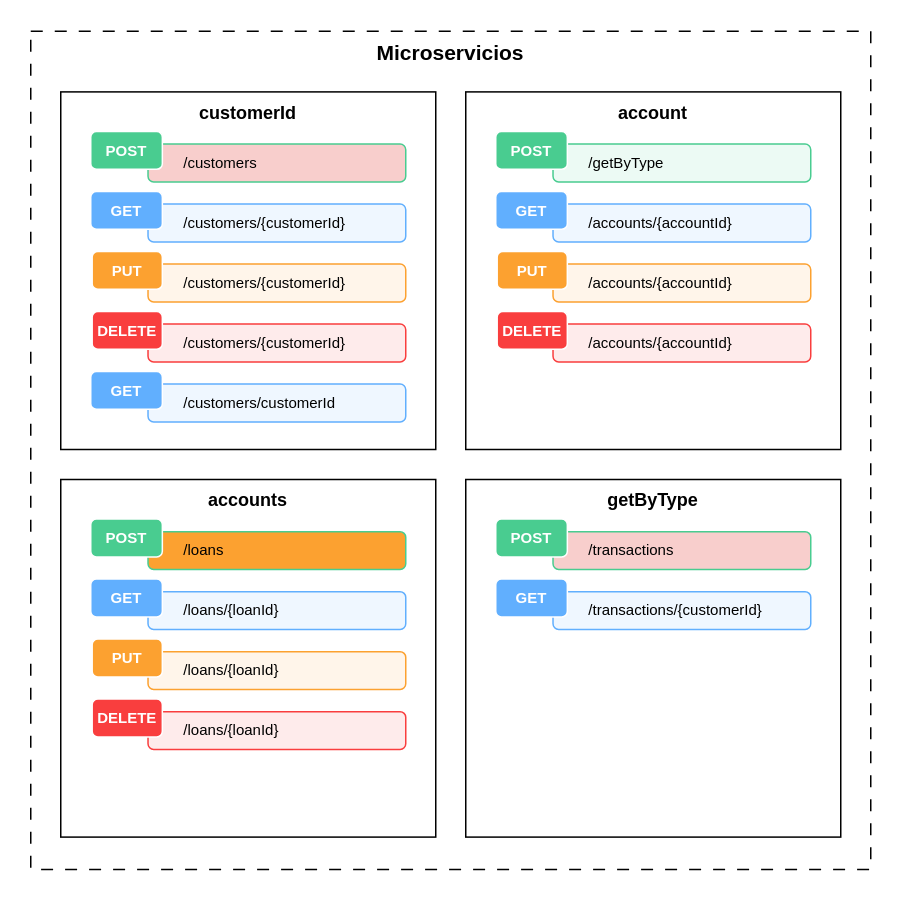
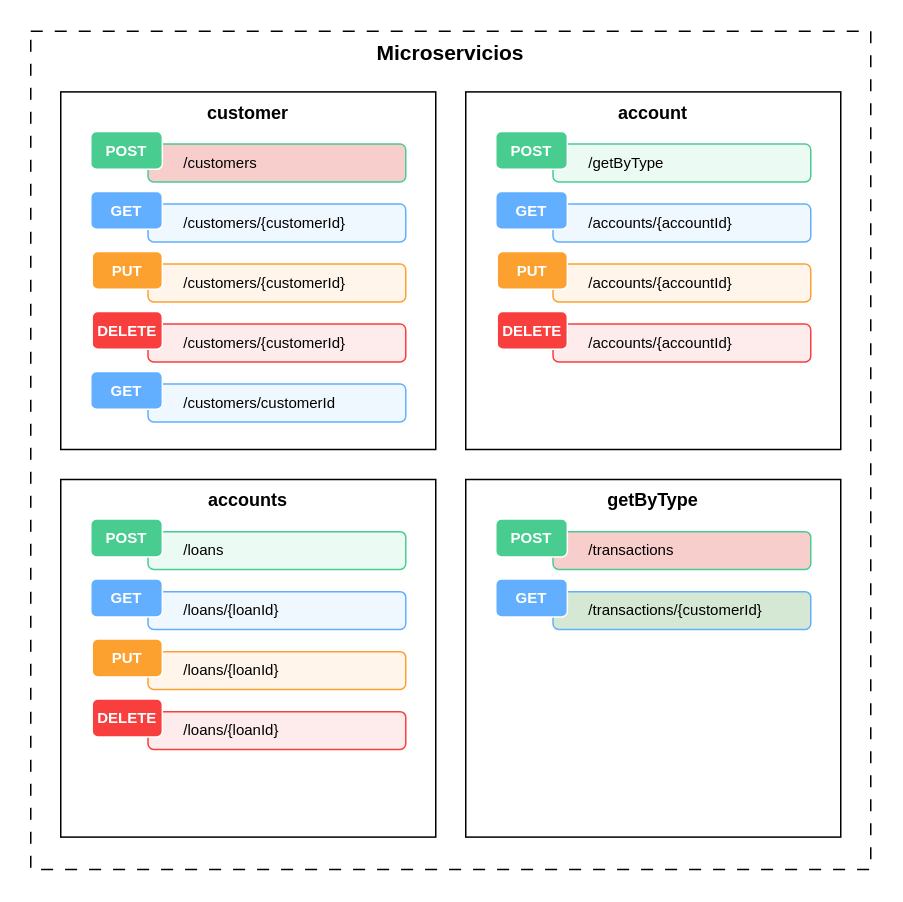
- <mxCell id="2" value="customerId" style="rounded=0;whiteSpace=wrap;html=1;verticalAlign=top;fontStyle=1;fillColor=none;" vertex="1" parent="1"><mxGeometry x="40" y="60.6" width="250" height="238.4" as="geometry" /></mxCell>
+ <mxCell id="2" value="customer" style="rounded=0;whiteSpace=wrap;html=1;verticalAlign=top;fontStyle=1;fillColor=none;" vertex="1" parent="1"><mxGeometry x="40" y="60.6" width="250" height="238.4" as="geometry" /></mxCell>
- <mxCell id="24" value="&lt;span style=&quot;white-space: pre;&quot;&gt;&#09;&lt;/span&gt;/loans" style="rounded=1;verticalAlign=middle;fontStyle=0;fillColor=#fca130;fontSize=10;strokeColor=#49CC90;fontColor=#000000;html=1;whiteSpace=wrap;align=left;" vertex="1" parent="1"><mxGeometry x="98.182" y="353.8" width="171.818" height="25.2" as="geometry" /></mxCell>
+ <mxCell id="24" value="&lt;span style=&quot;white-space: pre;&quot;&gt;&#09;&lt;/span&gt;/loans" style="rounded=1;verticalAlign=middle;fontStyle=0;fillColor=#ecfaf4;fontSize=10;strokeColor=#49CC90;fontColor=#000000;html=1;whiteSpace=wrap;align=left;" vertex="1" parent="1"><mxGeometry x="98.182" y="353.8" width="171.818" height="25.2" as="geometry" /></mxCell>
- <mxCell id="35" value="&lt;span style=&quot;white-space: pre;&quot;&gt;&#09;&lt;/span&gt;/transactions/{customerId}" style="rounded=1;verticalAlign=middle;fontStyle=0;fillColor=#eff7ff;fontSize=10;strokeColor=#61AFFE;fontColor=#000000;html=1;whiteSpace=wrap;align=left;" vertex="1" parent="1"><mxGeometry x="368.182" y="393.8" width="171.818" height="25.2" as="geometry" /></mxCell>
+ <mxCell id="35" value="&lt;span style=&quot;white-space: pre;&quot;&gt;&#09;&lt;/span&gt;/transactions/{customerId}" style="rounded=1;verticalAlign=middle;fontStyle=0;fillColor=#d5e8d4;fontSize=10;strokeColor=#61AFFE;fontColor=#000000;html=1;whiteSpace=wrap;align=left;" vertex="1" parent="1"><mxGeometry x="368.182" y="393.8" width="171.818" height="25.2" as="geometry" /></mxCell>
